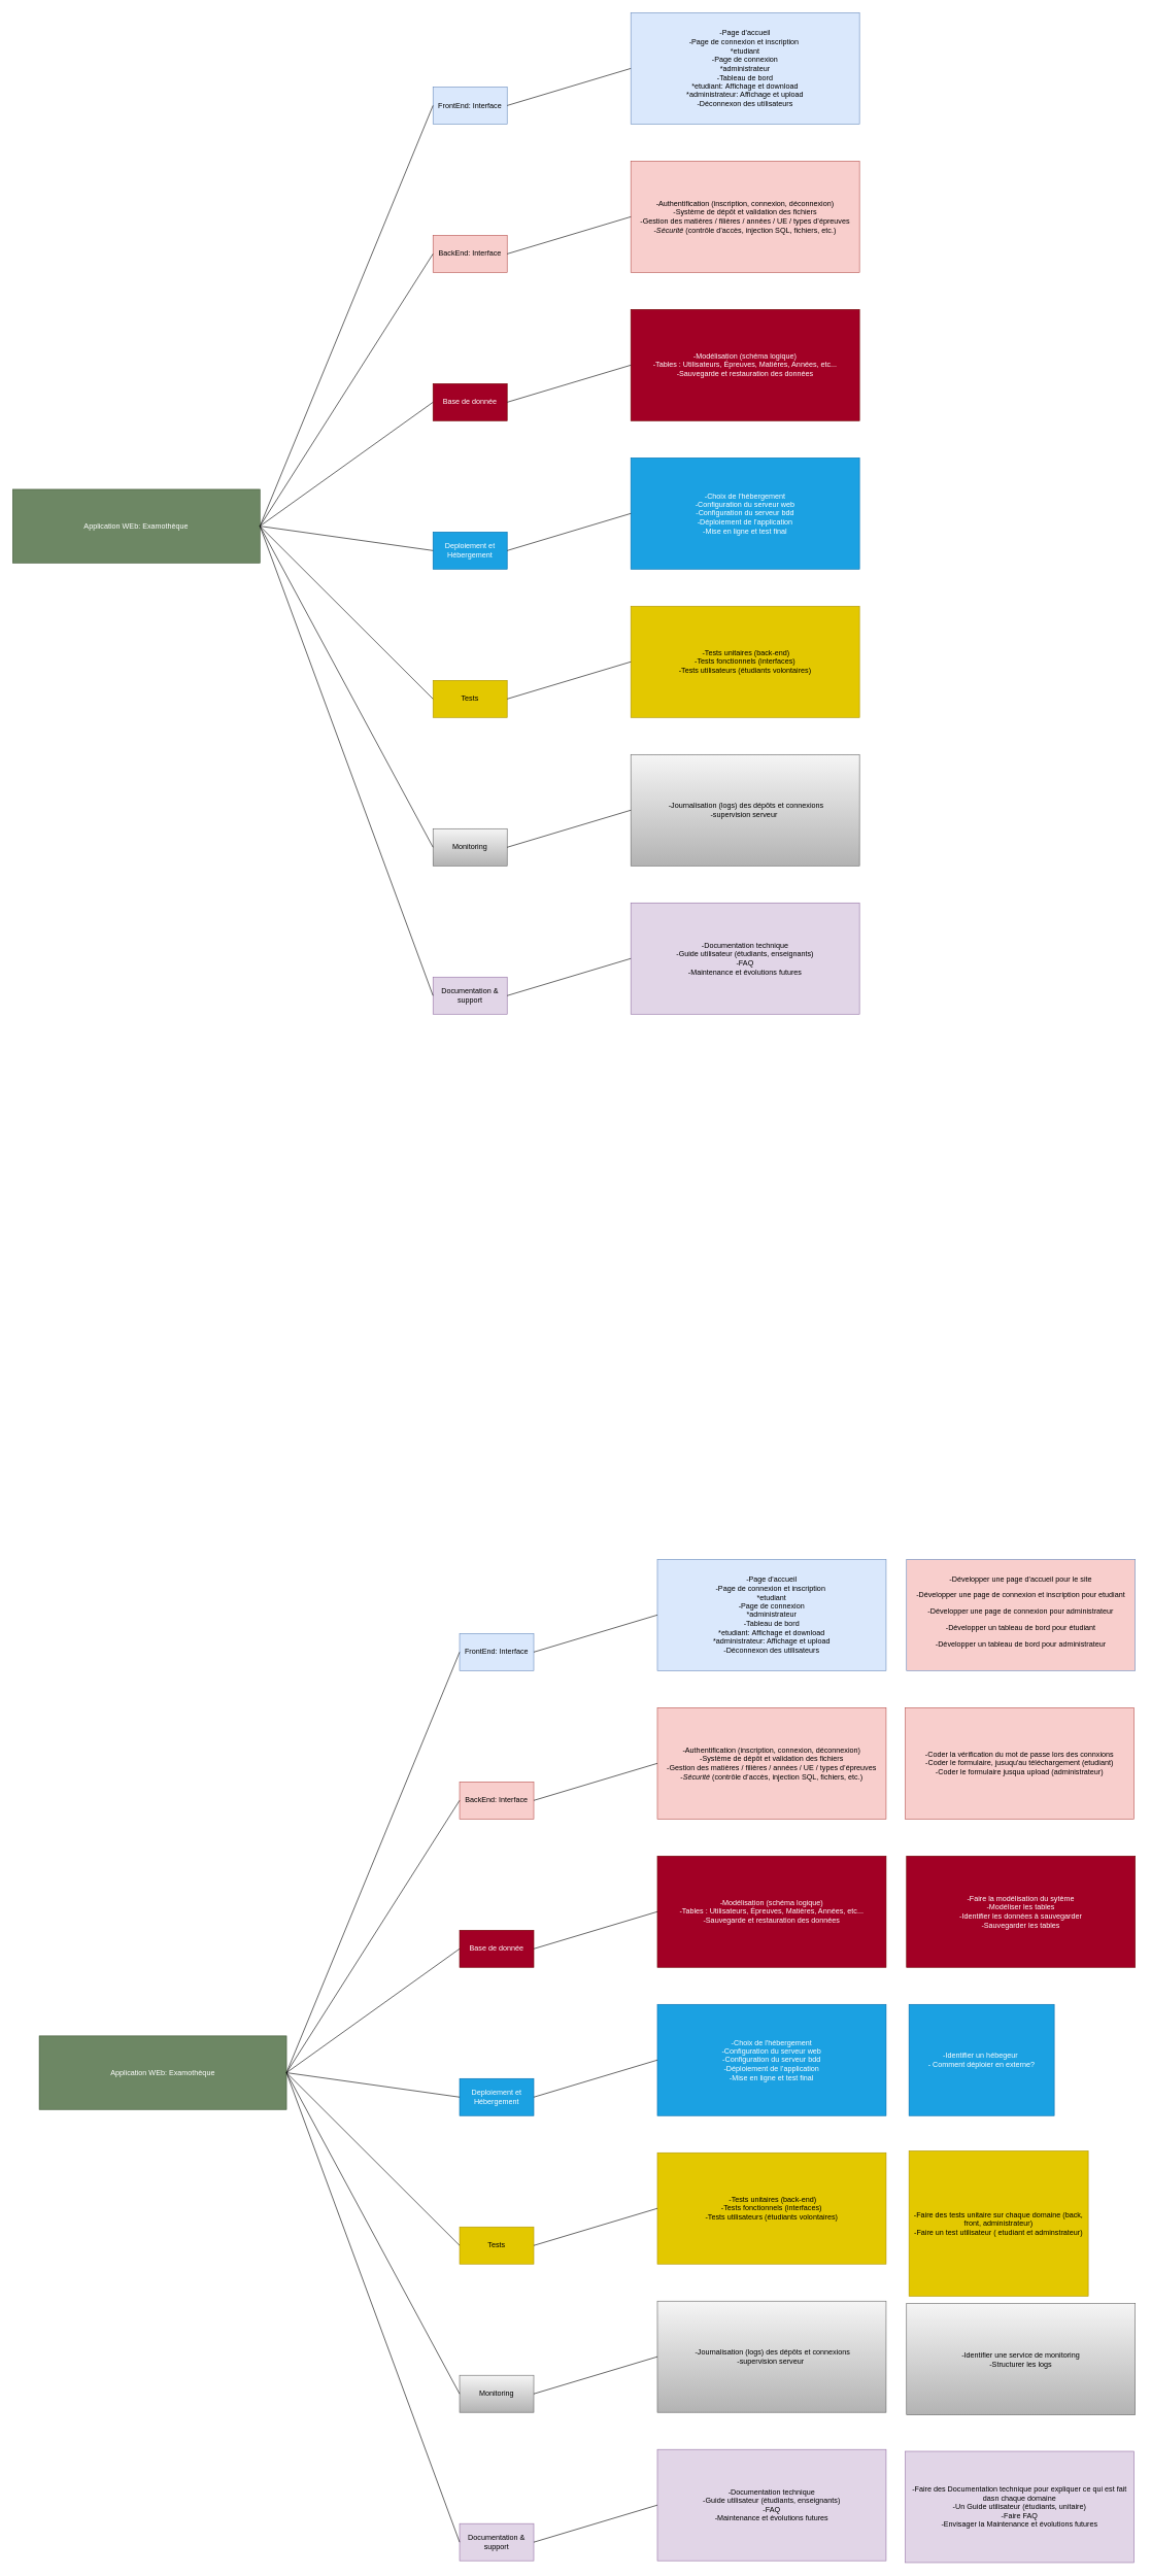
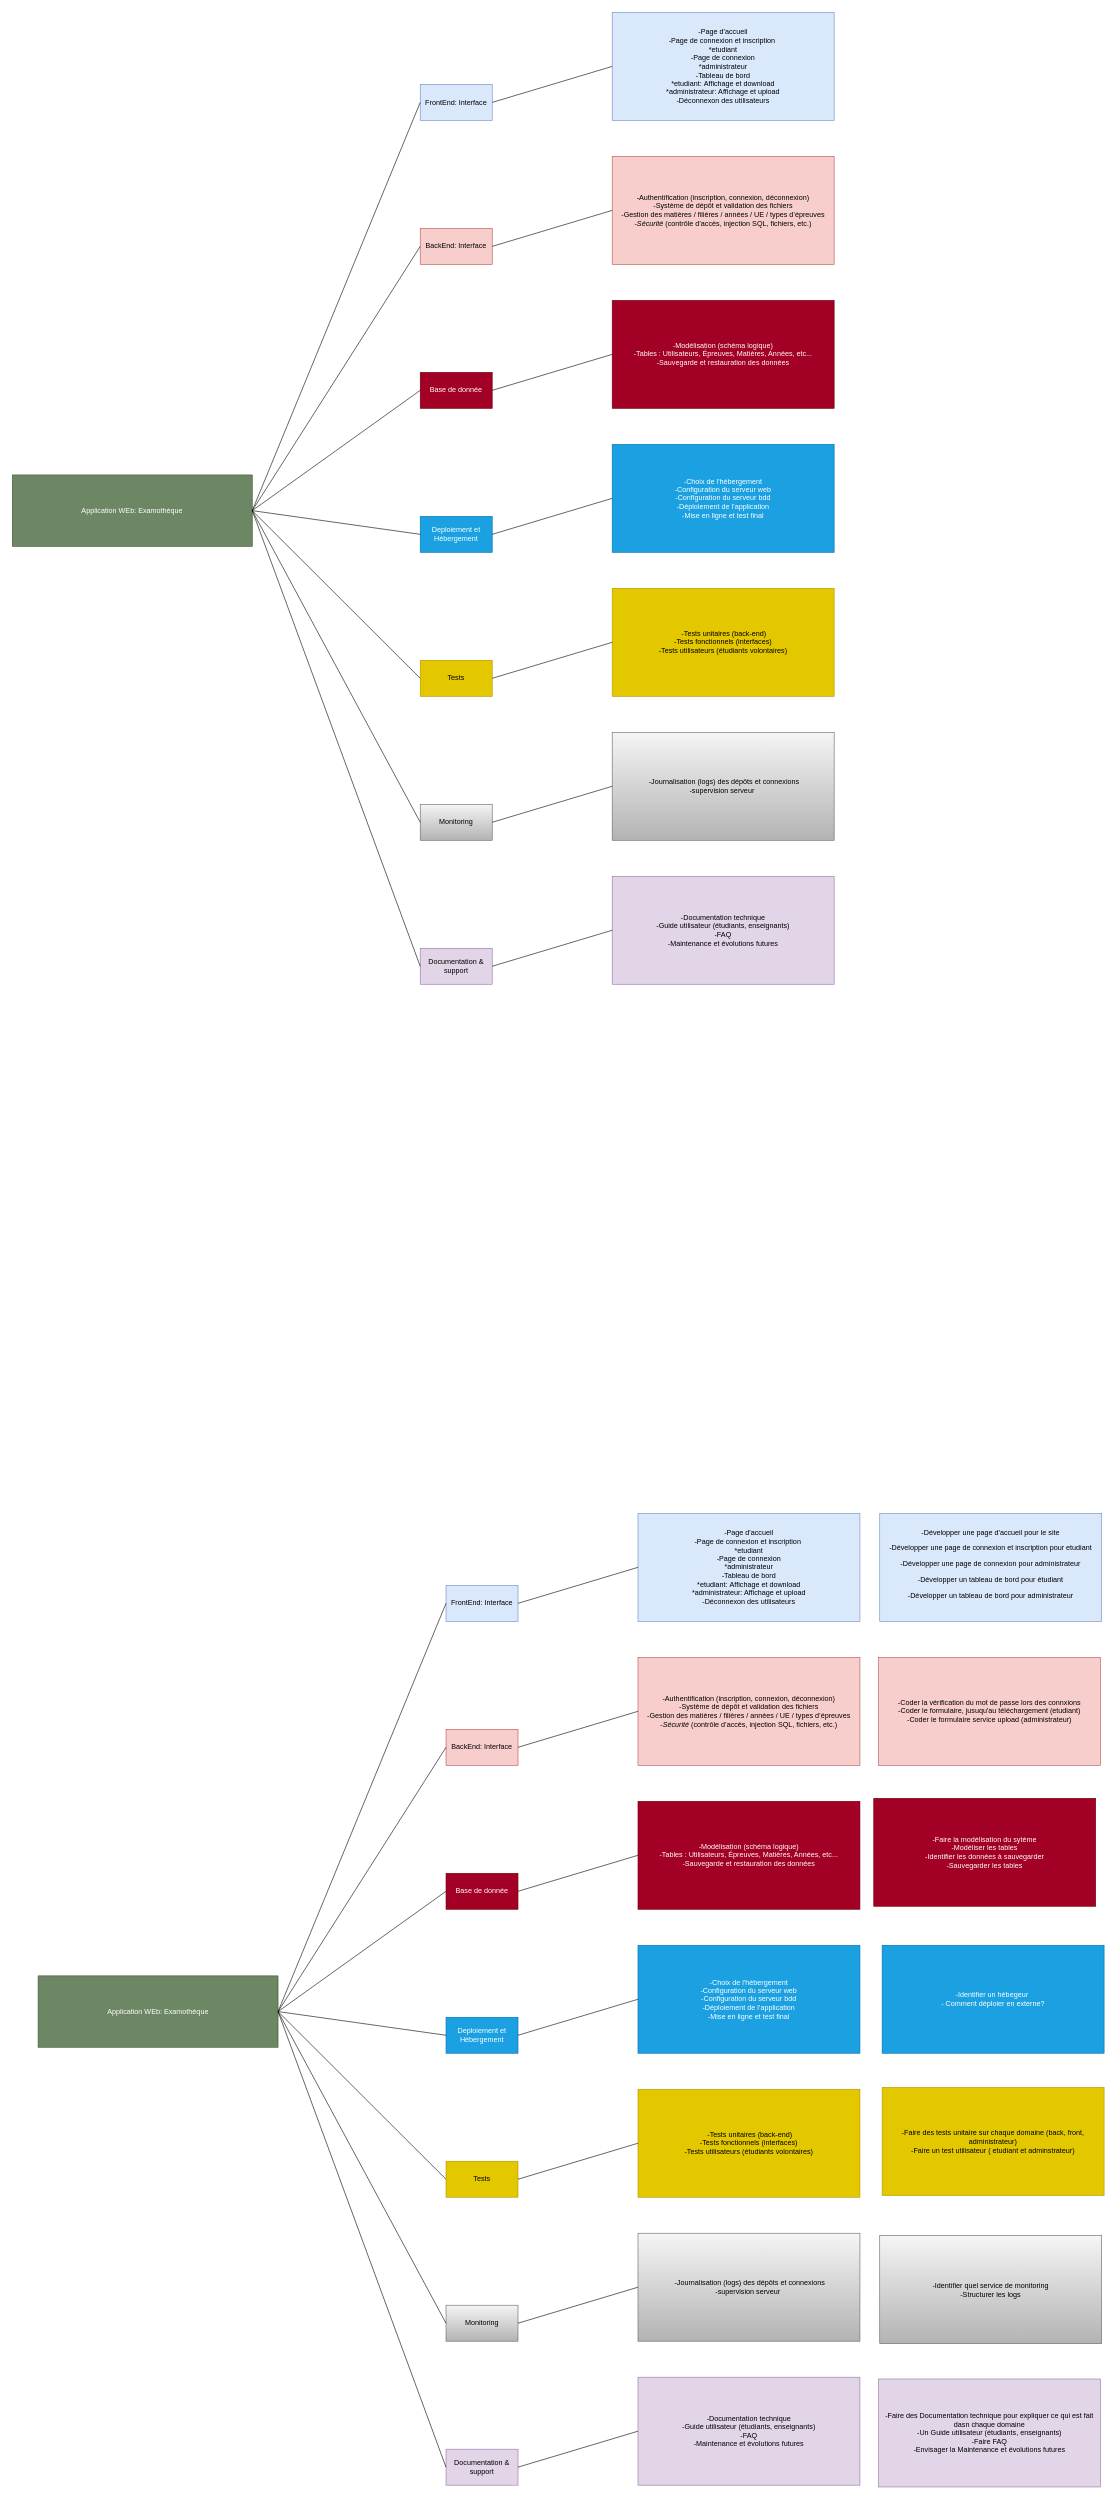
- <mxCell id="61" value="-Développer une page d'accueil pour le site&lt;div&gt;&lt;p class=&quot;MsoNormal&quot;&gt;-Développer une page de connexion et inscription pour etudiant&lt;/p&gt;&lt;p class=&quot;MsoNormal&quot;&gt;-Développer une page de connexion pour administrateur&lt;/p&gt;&lt;p class=&quot;MsoNormal&quot;&gt;-Développer un tableau de bord pour étudiant&lt;/p&gt;&lt;p class=&quot;MsoNormal&quot;&gt;-Développer un tableau de bord pour administrateur&lt;/p&gt;&lt;/div&gt;" style="rounded=0;whiteSpace=wrap;html=1;hachureGap=4;fontFamily=Helvetica;fillColor=#f8cecc;strokeColor=#6c8ebf;" vertex="1" parent="1"><mxGeometry x="1466" y="2522" width="370" height="180" as="geometry" /></mxCell>
+ <mxCell id="61" value="-Développer une page d'accueil pour le site&lt;div&gt;&lt;p class=&quot;MsoNormal&quot;&gt;-Développer une page de connexion et inscription pour etudiant&lt;/p&gt;&lt;p class=&quot;MsoNormal&quot;&gt;-Développer une page de connexion pour administrateur&lt;/p&gt;&lt;p class=&quot;MsoNormal&quot;&gt;-Développer un tableau de bord pour étudiant&lt;/p&gt;&lt;p class=&quot;MsoNormal&quot;&gt;-Développer un tableau de bord pour administrateur&lt;/p&gt;&lt;/div&gt;" style="rounded=0;whiteSpace=wrap;html=1;hachureGap=4;fontFamily=Helvetica;fillColor=#dae8fc;strokeColor=#6c8ebf;" vertex="1" parent="1"><mxGeometry x="1466" y="2522" width="370" height="180" as="geometry" /></mxCell>
- <mxCell id="60" value="-Coder la vérification du mot de passe lors des connxions&lt;div&gt;-Coder le formulaire, jusuqu'au téléchargement (etudiant)&lt;/div&gt;&lt;div&gt;-Coder le formulaire jusqua upload (administrateur)&lt;/div&gt;" style="rounded=0;whiteSpace=wrap;html=1;hachureGap=4;fontFamily=Helvetica;fillColor=#f8cecc;strokeColor=#b85450;" vertex="1" parent="1"><mxGeometry x="1464" y="2762" width="370" height="180" as="geometry" /></mxCell>
+ <mxCell id="60" value="-Coder la vérification du mot de passe lors des connxions&lt;div&gt;-Coder le formulaire, jusuqu'au téléchargement (etudiant)&lt;/div&gt;&lt;div&gt;-Coder le formulaire service upload (administrateur)&lt;/div&gt;" style="rounded=0;whiteSpace=wrap;html=1;hachureGap=4;fontFamily=Helvetica;fillColor=#f8cecc;strokeColor=#b85450;" vertex="1" parent="1"><mxGeometry x="1464" y="2762" width="370" height="180" as="geometry" /></mxCell>
- <mxCell id="62" value="-Faire la modélisation du sytème&lt;div&gt;-Modéliser les tables&lt;/div&gt;&lt;div&gt;-Identifier les données à sauvegarder&lt;/div&gt;&lt;div&gt;-Sauvegarder les tables&lt;/div&gt;" style="rounded=0;whiteSpace=wrap;html=1;hachureGap=4;fontFamily=Helvetica;fillColor=#a20025;fontColor=#ffffff;strokeColor=#6F0000;" vertex="1" parent="1"><mxGeometry x="1466" y="3002" width="370" height="180" as="geometry" /></mxCell>
+ <mxCell id="62" value="-Faire la modélisation du sytème&lt;div&gt;-Modéliser les tables&lt;/div&gt;&lt;div&gt;-Identifier les données à sauvegarder&lt;/div&gt;&lt;div&gt;-Sauvegarder les tables&lt;/div&gt;" style="rounded=0;whiteSpace=wrap;html=1;hachureGap=4;fontFamily=Helvetica;fillColor=#a20025;fontColor=#ffffff;strokeColor=#6F0000;" vertex="1" parent="1"><mxGeometry x="1456" y="2997" width="370" height="180" as="geometry" /></mxCell>
- <mxCell id="63" value="-Identifier un hébegeur&lt;span style=&quot;background-color: transparent; color: light-dark(rgb(255, 255, 255), rgb(18, 18, 18));&quot;&gt;&amp;nbsp;&lt;/span&gt;&lt;div&gt;&lt;div&gt;- Comment déploier en externe?&lt;/div&gt;&lt;/div&gt;" style="rounded=0;whiteSpace=wrap;html=1;hachureGap=4;fontFamily=Helvetica;fillColor=#1ba1e2;fontColor=#ffffff;strokeColor=#006EAF;" vertex="1" parent="1"><mxGeometry x="1470" y="3242" width="235" height="180" as="geometry" /></mxCell>
+ <mxCell id="63" value="-Identifier un hébegeur&lt;span style=&quot;background-color: transparent; color: light-dark(rgb(255, 255, 255), rgb(18, 18, 18));&quot;&gt;&amp;nbsp;&lt;/span&gt;&lt;div&gt;&lt;div&gt;- Comment déploier en externe?&lt;/div&gt;&lt;/div&gt;" style="rounded=0;whiteSpace=wrap;html=1;hachureGap=4;fontFamily=Helvetica;fillColor=#1ba1e2;fontColor=#ffffff;strokeColor=#006EAF;" vertex="1" parent="1"><mxGeometry x="1470" y="3242" width="370" height="180" as="geometry" /></mxCell>
- <mxCell id="64" value="-Faire des tests unitaire sur chaque domaine (back, front, administrateur)&lt;div&gt;-Faire un test utilisateur ( etudiant et adminstrateur)&lt;/div&gt;" style="rounded=0;whiteSpace=wrap;html=1;hachureGap=4;fontFamily=Helvetica;fillColor=#e3c800;fontColor=#000000;strokeColor=#B09500;" vertex="1" parent="1"><mxGeometry x="1470" y="3479" width="290" height="235" as="geometry" /></mxCell>
+ <mxCell id="64" value="-Faire des tests unitaire sur chaque domaine (back, front, administrateur)&lt;div&gt;-Faire un test utilisateur ( etudiant et adminstrateur)&lt;/div&gt;" style="rounded=0;whiteSpace=wrap;html=1;hachureGap=4;fontFamily=Helvetica;fillColor=#e3c800;fontColor=#000000;strokeColor=#B09500;" vertex="1" parent="1"><mxGeometry x="1470" y="3479" width="370" height="180" as="geometry" /></mxCell>
- <mxCell id="65" value="-Identifier une service de monitoring&lt;div&gt;-Structurer les logs&lt;/div&gt;" style="rounded=0;whiteSpace=wrap;html=1;hachureGap=4;fontFamily=Helvetica;fillColor=#f5f5f5;gradientColor=#b3b3b3;strokeColor=#666666;" vertex="1" parent="1"><mxGeometry x="1466" y="3726" width="370" height="180" as="geometry" /></mxCell>
+ <mxCell id="65" value="-Identifier quel service de monitoring&lt;div&gt;-Structurer les logs&lt;/div&gt;" style="rounded=0;whiteSpace=wrap;html=1;hachureGap=4;fontFamily=Helvetica;fillColor=#f5f5f5;gradientColor=#b3b3b3;strokeColor=#666666;" vertex="1" parent="1"><mxGeometry x="1466" y="3726" width="370" height="180" as="geometry" /></mxCell>
- <mxCell id="66" value="-Faire des Documentation technique pour expliquer ce qui est fait dasn chaque domaine&lt;br data-start=&quot;2234&quot; data-end=&quot;2237&quot;&gt;-Un Guide utilisateur (étudiants, unitaire)&lt;br data-start=&quot;2283&quot; data-end=&quot;2286&quot;&gt;-Faire FAQ&lt;br data-start=&quot;2293&quot; data-end=&quot;2296&quot;&gt;-Envisager la Maintenance et évolutions futures" style="rounded=0;whiteSpace=wrap;html=1;hachureGap=4;fontFamily=Helvetica;fillColor=#e1d5e7;strokeColor=#9673a6;" vertex="1" parent="1"><mxGeometry x="1464" y="3965" width="370" height="180" as="geometry" /></mxCell>
+ <mxCell id="66" value="-Faire des Documentation technique pour expliquer ce qui est fait dasn chaque domaine&lt;br data-start=&quot;2234&quot; data-end=&quot;2237&quot;&gt;-Un Guide utilisateur (étudiants, enseignants)&lt;br data-start=&quot;2283&quot; data-end=&quot;2286&quot;&gt;-Faire FAQ&lt;br data-start=&quot;2293&quot; data-end=&quot;2296&quot;&gt;-Envisager la Maintenance et évolutions futures" style="rounded=0;whiteSpace=wrap;html=1;hachureGap=4;fontFamily=Helvetica;fillColor=#e1d5e7;strokeColor=#9673a6;" vertex="1" parent="1"><mxGeometry x="1464" y="3965" width="370" height="180" as="geometry" /></mxCell>
